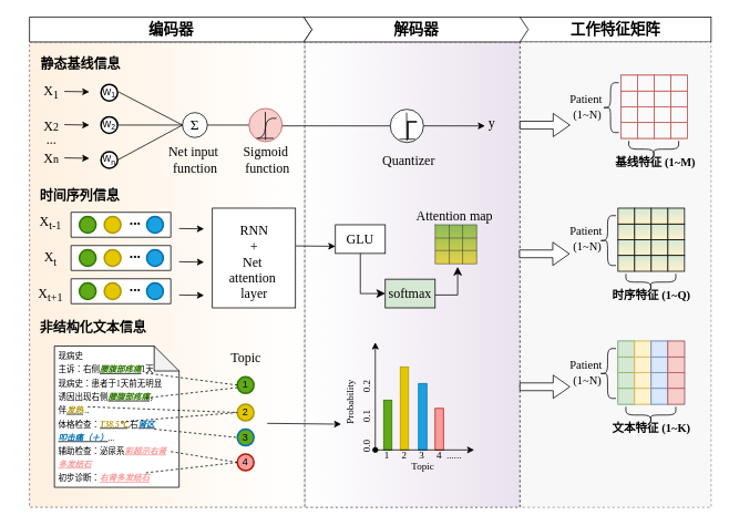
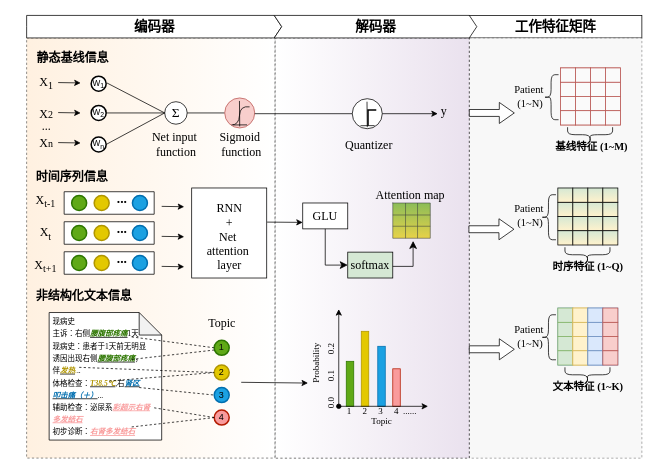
- <mxCell id="19" value="3" style="ellipse;whiteSpace=wrap;html=1;aspect=fixed;fillColor=#60a917;fontColor=#000000;strokeColor=#006eaf;strokeWidth=2;" vertex="1" parent="1"><mxGeometry x="285" y="516" width="20" height="20" as="geometry" /></mxCell>
+ <mxCell id="19" value="3" style="ellipse;whiteSpace=wrap;html=1;aspect=fixed;fillColor=#1ba1e2;fontColor=#000000;strokeColor=#006eaf;strokeWidth=2;" vertex="1" parent="1"><mxGeometry x="285" y="516" width="20" height="20" as="geometry" /></mxCell>
